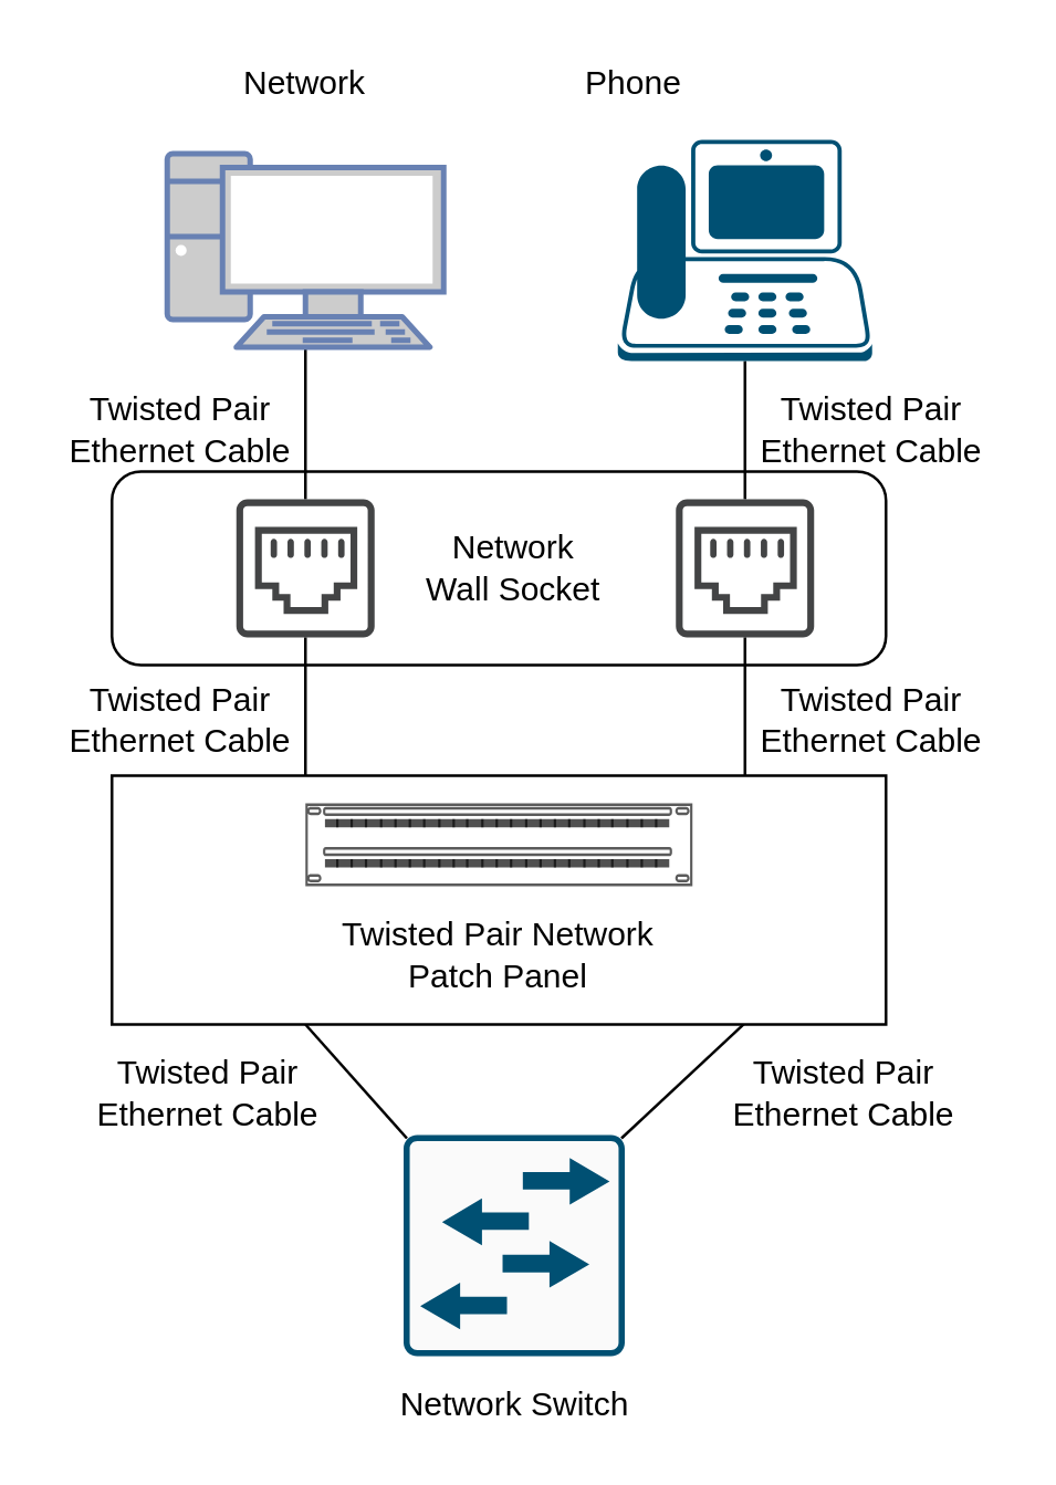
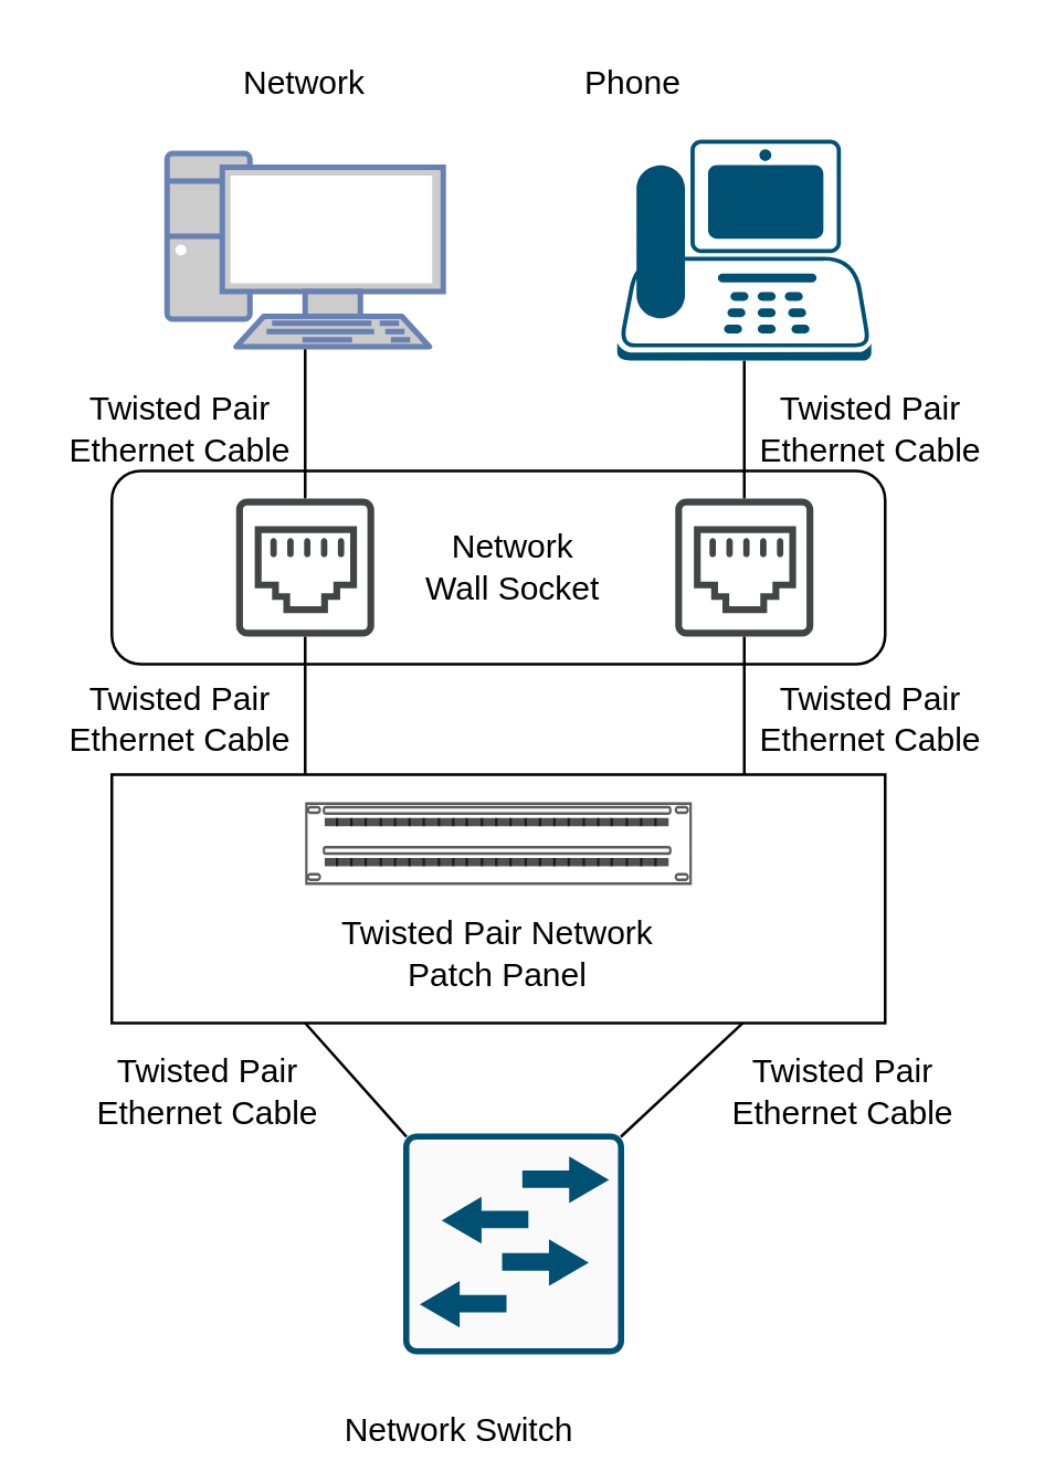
- <mxCell id="26" value="Network Switch" style="text;html=1;strokeColor=none;fillColor=none;align=center;verticalAlign=middle;whiteSpace=wrap;rounded=0;" vertex="1" parent="1"><mxGeometry x="140.5" y="500" width="90" height="15" as="geometry" /></mxCell>
+ <mxCell id="26" value="Network Switch" style="text;html=1;strokeColor=none;fillColor=none;align=center;verticalAlign=middle;whiteSpace=wrap;rounded=0;" vertex="1" parent="1"><mxGeometry x="120.5" y="510" width="90" height="15" as="geometry" /></mxCell>
